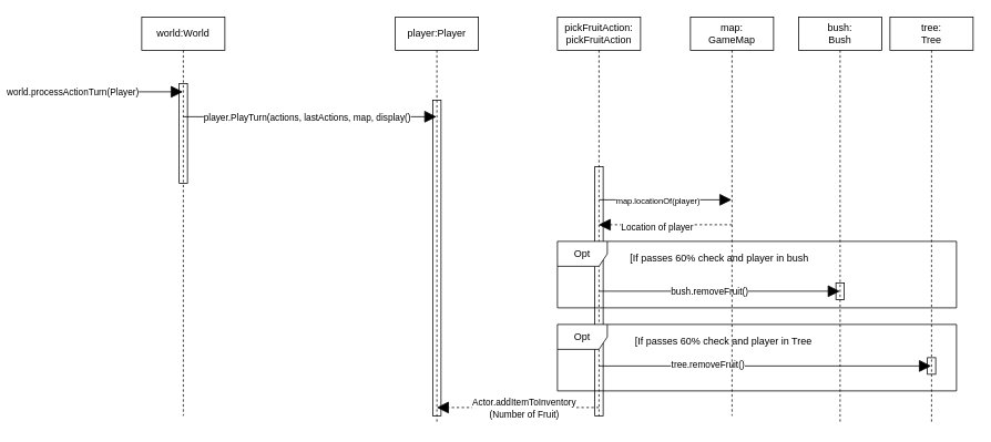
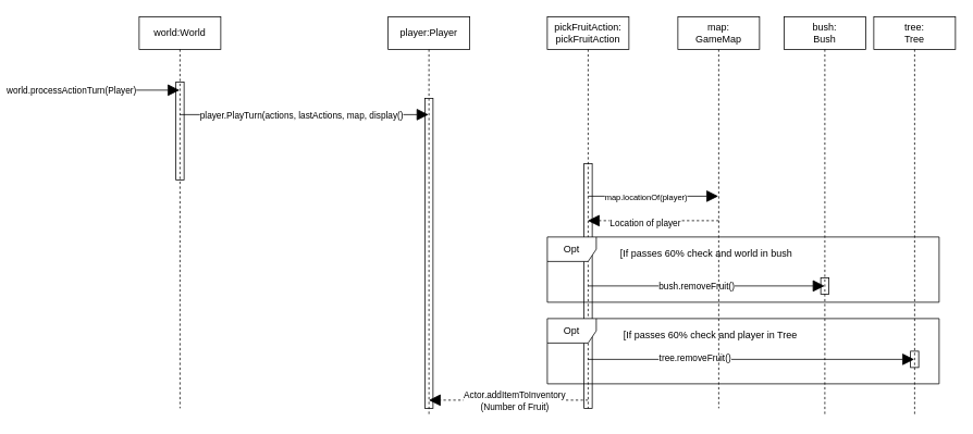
- <mxCell id="26" value="[If passes 60% check and player in bush" style="text;html=1;strokeColor=none;fillColor=none;align=center;verticalAlign=middle;whiteSpace=wrap;rounded=0;" parent="1" vertex="1"><mxGeometry x="750" y="300" width="230" height="20" as="geometry" /></mxCell>
+ <mxCell id="26" value="[If passes 60% check and world in bush" style="text;html=1;strokeColor=none;fillColor=none;align=center;verticalAlign=middle;whiteSpace=wrap;rounded=0;" parent="1" vertex="1"><mxGeometry x="750" y="300" width="230" height="20" as="geometry" /></mxCell>
